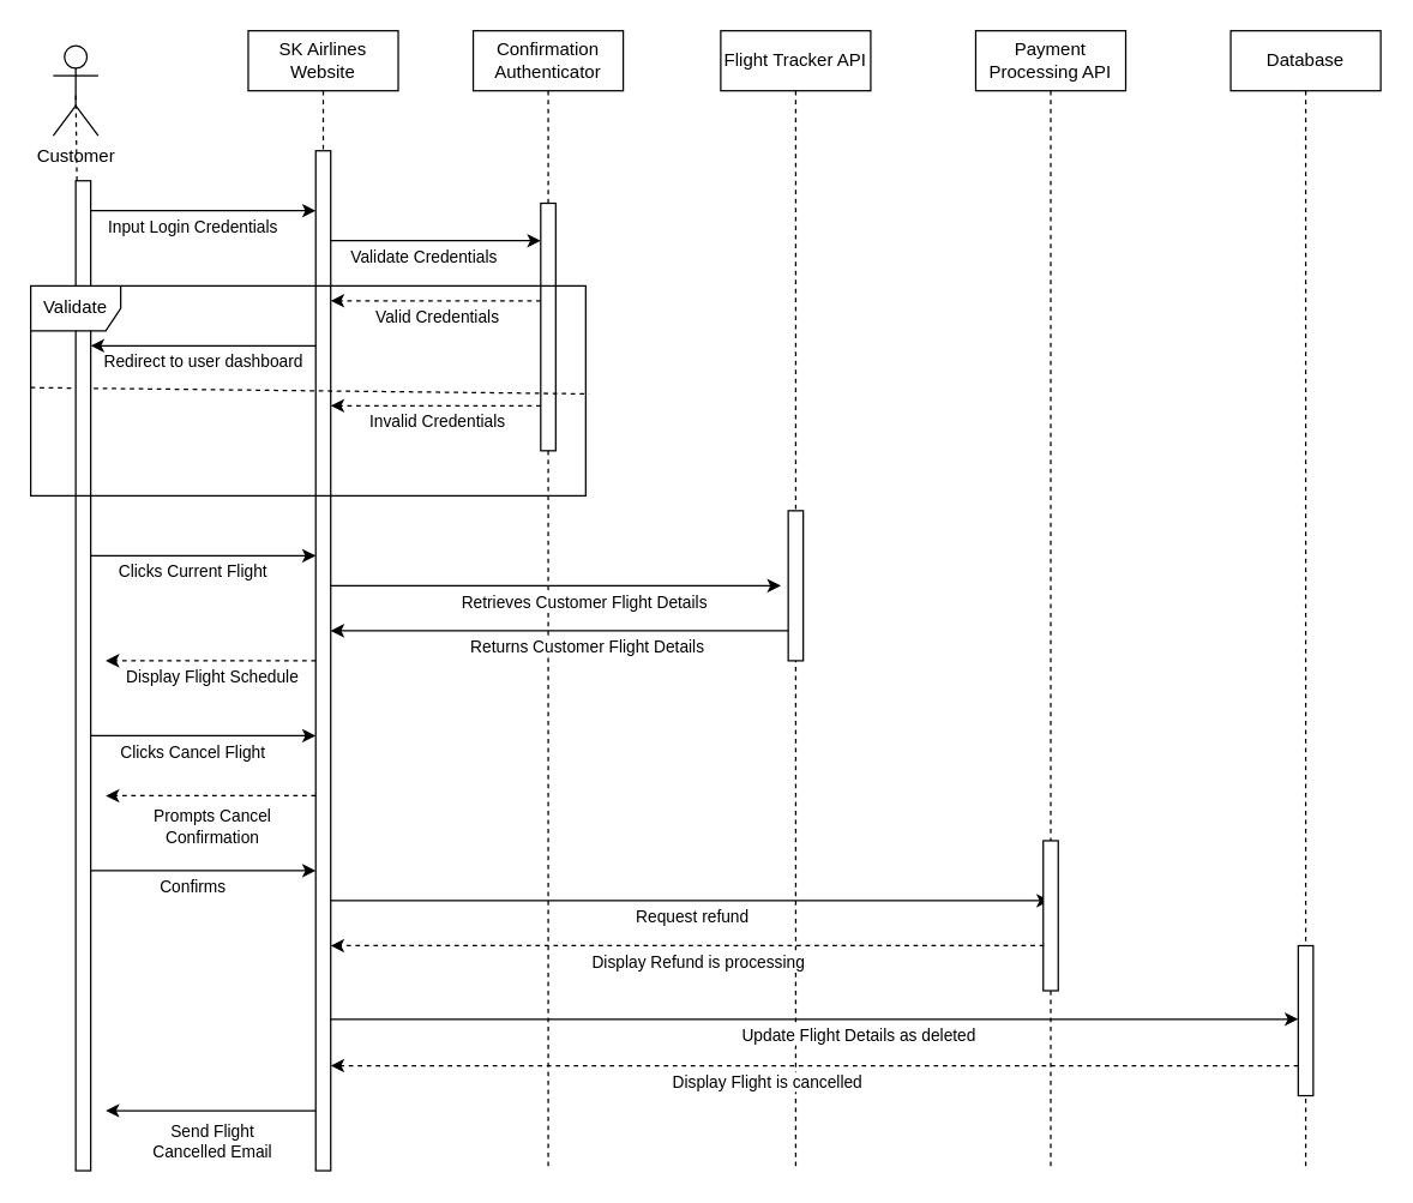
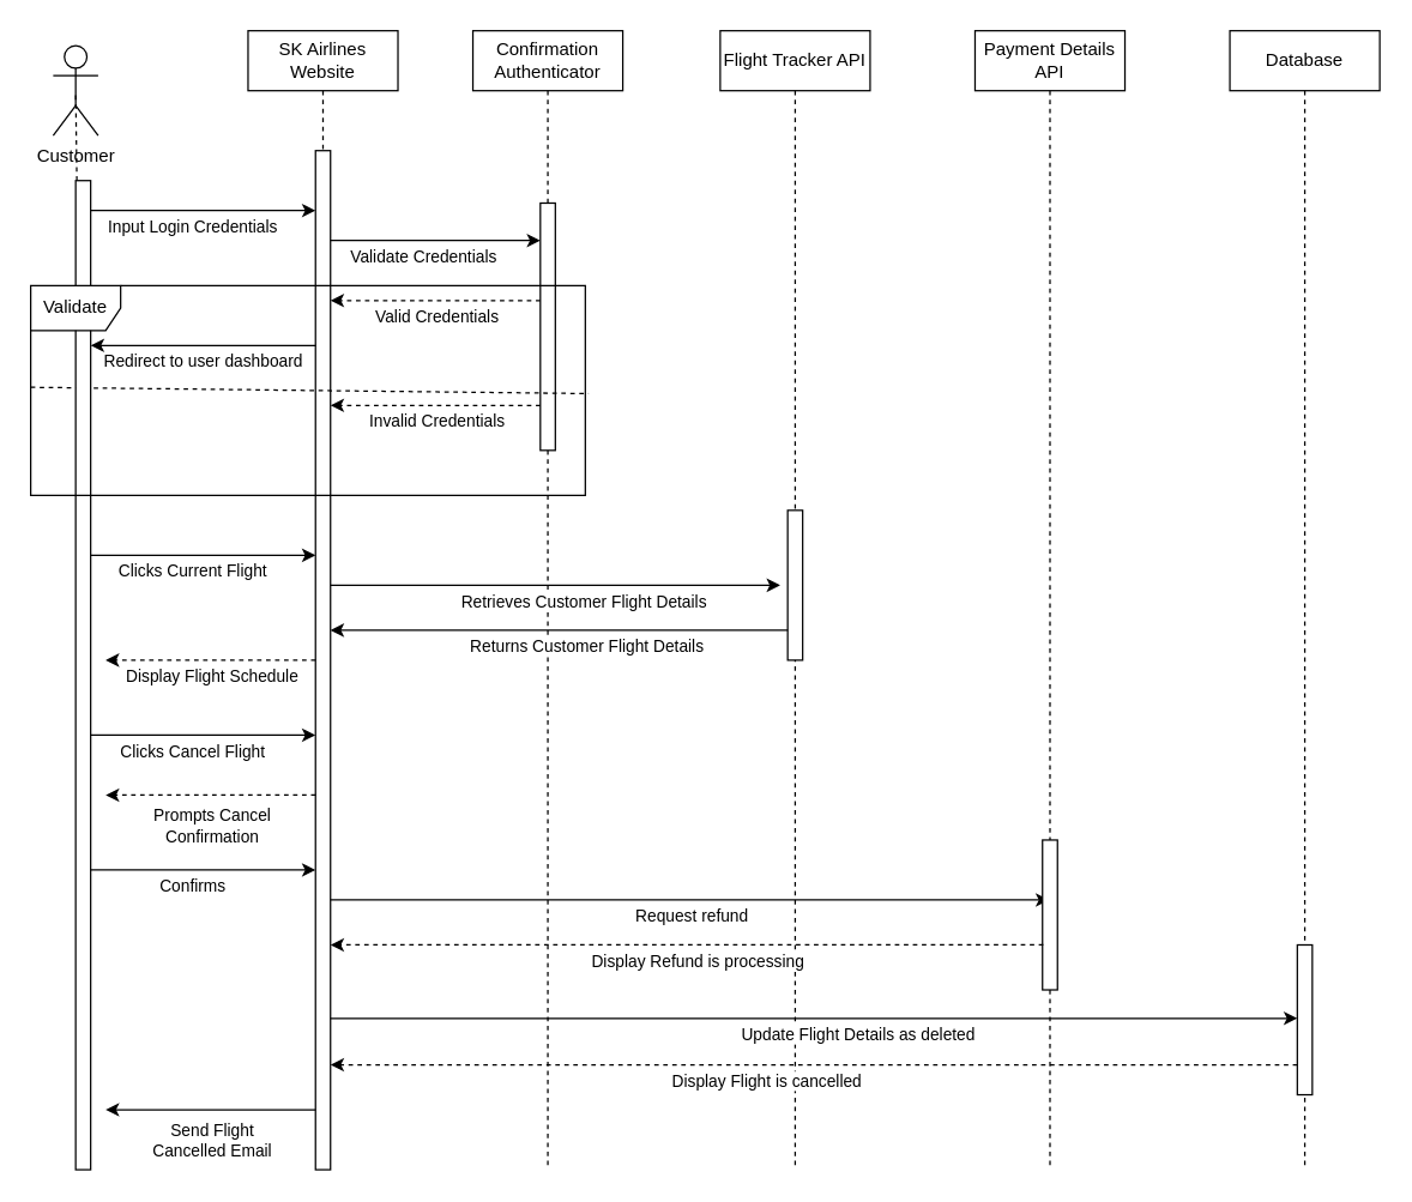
- <mxCell id="41" value="Payment Processing API" style="shape=umlLifeline;perimeter=lifelinePerimeter;whiteSpace=wrap;html=1;container=0;dropTarget=0;collapsible=0;recursiveResize=0;outlineConnect=0;portConstraint=eastwest;newEdgeStyle={&quot;edgeStyle&quot;:&quot;elbowEdgeStyle&quot;,&quot;elbow&quot;:&quot;vertical&quot;,&quot;curved&quot;:0,&quot;rounded&quot;:0};" parent="1" vertex="1"><mxGeometry x="650" y="20" width="100" height="760" as="geometry" /></mxCell>
+ <mxCell id="41" value="Payment Details API" style="shape=umlLifeline;perimeter=lifelinePerimeter;whiteSpace=wrap;html=1;container=0;dropTarget=0;collapsible=0;recursiveResize=0;outlineConnect=0;portConstraint=eastwest;newEdgeStyle={&quot;edgeStyle&quot;:&quot;elbowEdgeStyle&quot;,&quot;elbow&quot;:&quot;vertical&quot;,&quot;curved&quot;:0,&quot;rounded&quot;:0};" parent="1" vertex="1"><mxGeometry x="650" y="20" width="100" height="760" as="geometry" /></mxCell>
